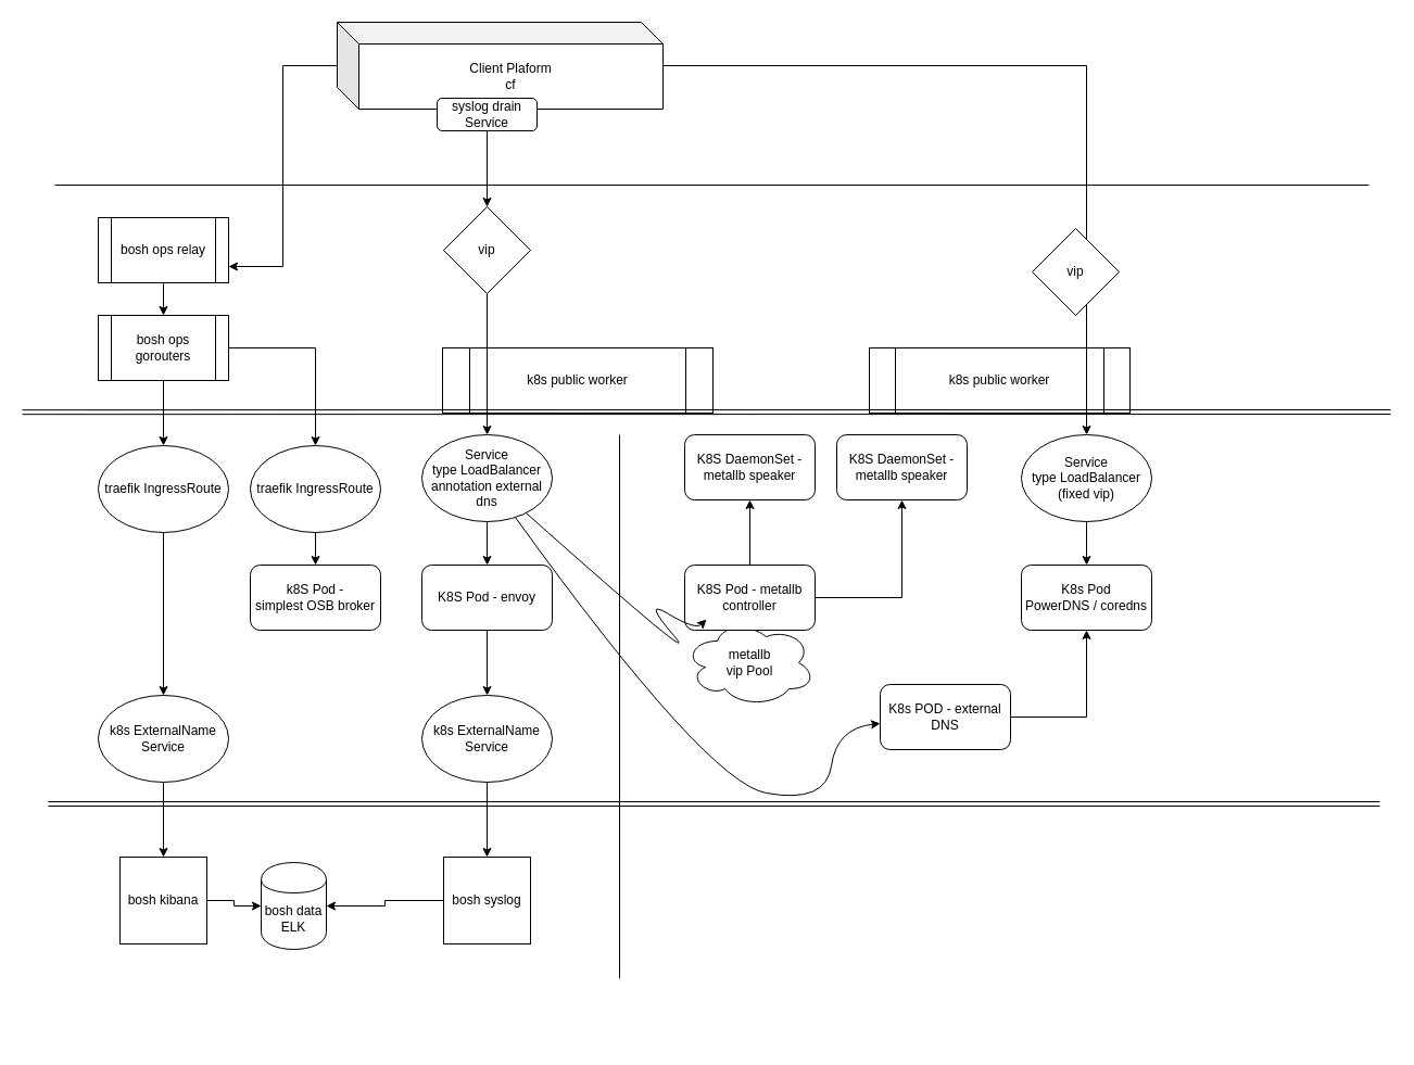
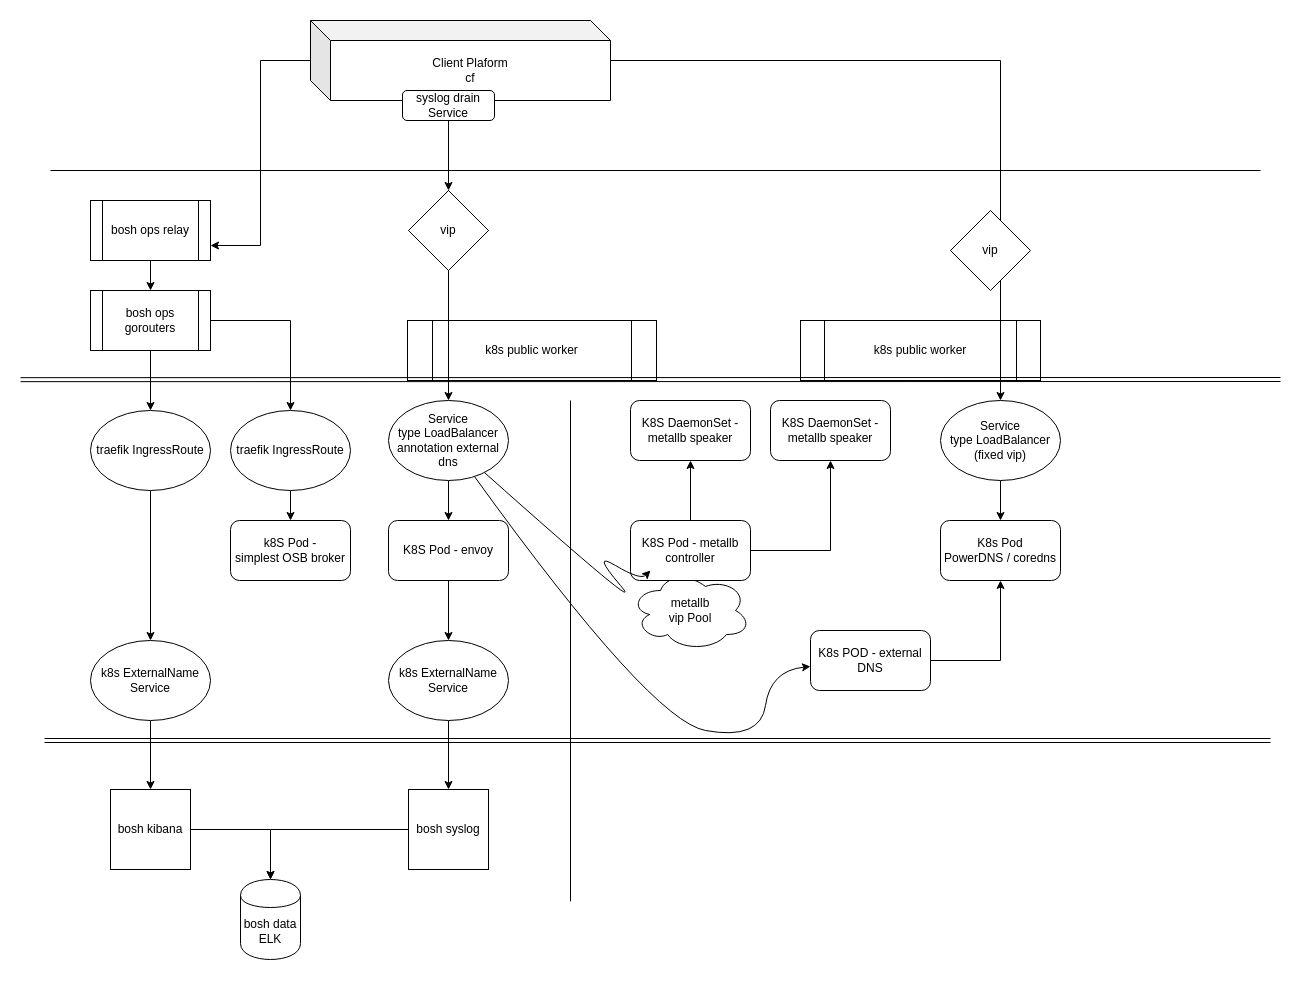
- <mxCell id="6" value="bosh data ELK" style="shape=cylinder;whiteSpace=wrap;html=1;boundedLbl=1;backgroundOutline=1;" parent="1" vertex="1"><mxGeometry x="240" y="794" width="60" height="80" as="geometry" /></mxCell>
+ <mxCell id="6" value="bosh data ELK" style="shape=cylinder;whiteSpace=wrap;html=1;boundedLbl=1;backgroundOutline=1;" parent="1" vertex="1"><mxGeometry x="240" y="879" width="60" height="80" as="geometry" /></mxCell>
